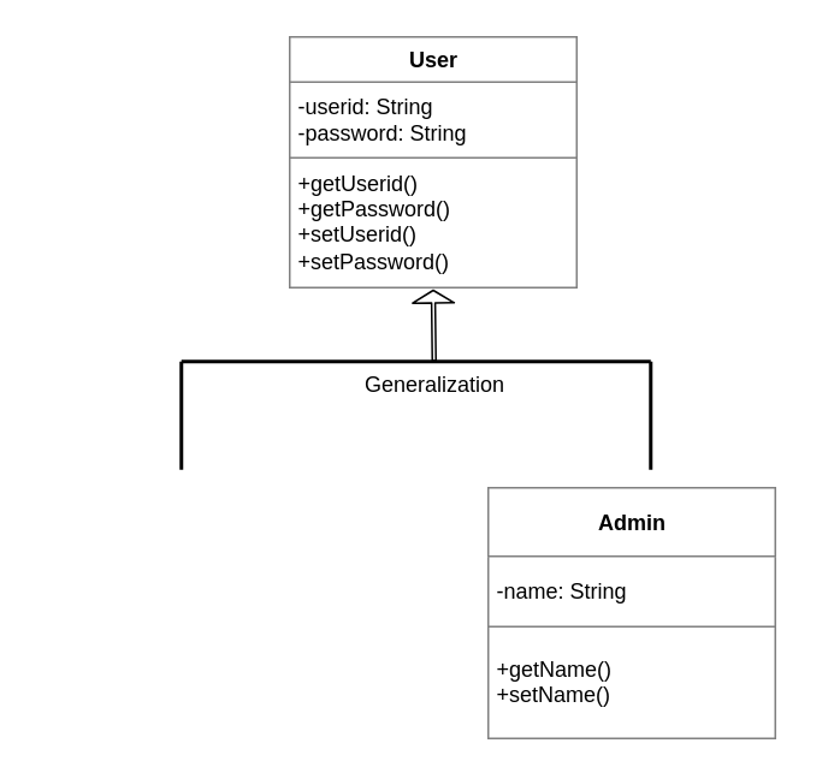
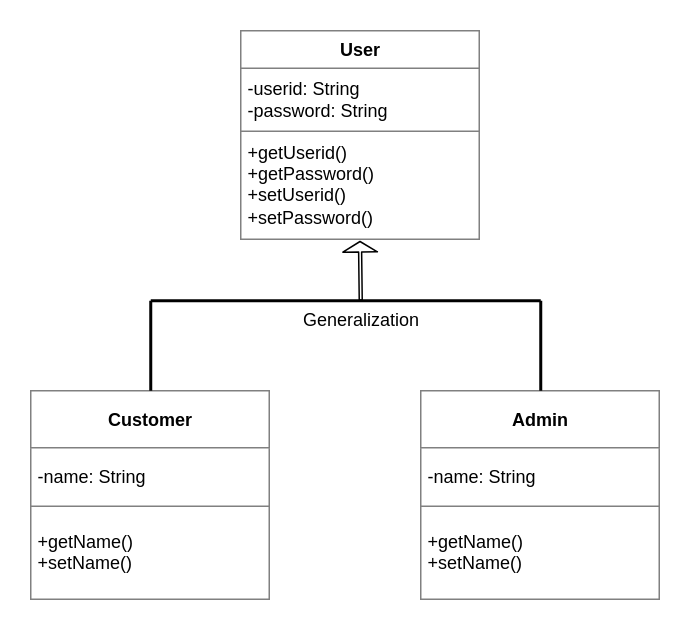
+ <mxCell id="3" value="&lt;table border=&quot;1&quot; width=&quot;100%&quot; cellpadding=&quot;4&quot; style=&quot;width: 100% ; height: 100% ; border-collapse: collapse&quot;&gt;&lt;tbody&gt;&lt;tr&gt;&lt;th align=&quot;center&quot;&gt;Customer&lt;/th&gt;&lt;/tr&gt;&lt;tr&gt;&lt;td align=&quot;center&quot;&gt;&lt;div style=&quot;text-align: left&quot;&gt;&lt;span style=&quot;text-align: left&quot;&gt;-name: String&lt;/span&gt;&lt;/div&gt;&lt;/td&gt;&lt;/tr&gt;&lt;tr&gt;&lt;td align=&quot;center&quot;&gt;&lt;div style=&quot;text-align: left&quot;&gt;&lt;span style=&quot;text-align: left&quot;&gt;+getName()&lt;/span&gt;&lt;/div&gt;&lt;div style=&quot;text-align: left&quot;&gt;&lt;div&gt;&lt;span&gt;+setName()&lt;/span&gt;&lt;/div&gt;&lt;/div&gt;&lt;/td&gt;&lt;/tr&gt;&lt;/tbody&gt;&lt;/table&gt;" style="text;html=1;strokeColor=none;fillColor=none;overflow=fill;" parent="1" vertex="1"><mxGeometry x="20" y="260" width="160" height="140" as="geometry" /></mxCell>
- <mxCell id="4" value="&lt;table border=&quot;1&quot; width=&quot;100%&quot; cellpadding=&quot;4&quot; style=&quot;width: 100% ; height: 100% ; border-collapse: collapse&quot;&gt;&lt;tbody&gt;&lt;tr&gt;&lt;th align=&quot;center&quot;&gt;Admin&lt;/th&gt;&lt;/tr&gt;&lt;tr&gt;&lt;td align=&quot;center&quot;&gt;&lt;div style=&quot;text-align: left&quot;&gt;&lt;span style=&quot;text-align: left&quot;&gt;-name: String&lt;/span&gt;&lt;/div&gt;&lt;/td&gt;&lt;/tr&gt;&lt;tr&gt;&lt;td align=&quot;center&quot;&gt;&lt;div style=&quot;text-align: left&quot;&gt;&lt;span style=&quot;text-align: left&quot;&gt;+getName()&lt;/span&gt;&lt;/div&gt;&lt;div style=&quot;text-align: left&quot;&gt;&lt;div&gt;&lt;span&gt;+setName()&lt;/span&gt;&lt;/div&gt;&lt;/div&gt;&lt;/td&gt;&lt;/tr&gt;&lt;/tbody&gt;&lt;/table&gt;" style="text;html=1;strokeColor=none;fillColor=none;overflow=fill;" parent="1" vertex="1"><mxGeometry x="270" y="270" width="160" height="140" as="geometry" /></mxCell>
+ <mxCell id="4" value="&lt;table border=&quot;1&quot; width=&quot;100%&quot; cellpadding=&quot;4&quot; style=&quot;width: 100% ; height: 100% ; border-collapse: collapse&quot;&gt;&lt;tbody&gt;&lt;tr&gt;&lt;th align=&quot;center&quot;&gt;Admin&lt;/th&gt;&lt;/tr&gt;&lt;tr&gt;&lt;td align=&quot;center&quot;&gt;&lt;div style=&quot;text-align: left&quot;&gt;&lt;span style=&quot;text-align: left&quot;&gt;-name: String&lt;/span&gt;&lt;/div&gt;&lt;/td&gt;&lt;/tr&gt;&lt;tr&gt;&lt;td align=&quot;center&quot;&gt;&lt;div style=&quot;text-align: left&quot;&gt;&lt;span style=&quot;text-align: left&quot;&gt;+getName()&lt;/span&gt;&lt;/div&gt;&lt;div style=&quot;text-align: left&quot;&gt;&lt;div&gt;&lt;span&gt;+setName()&lt;/span&gt;&lt;/div&gt;&lt;/div&gt;&lt;/td&gt;&lt;/tr&gt;&lt;/tbody&gt;&lt;/table&gt;" style="text;html=1;strokeColor=none;fillColor=none;overflow=fill;" parent="1" vertex="1"><mxGeometry x="280" y="260" width="160" height="140" as="geometry" /></mxCell>
